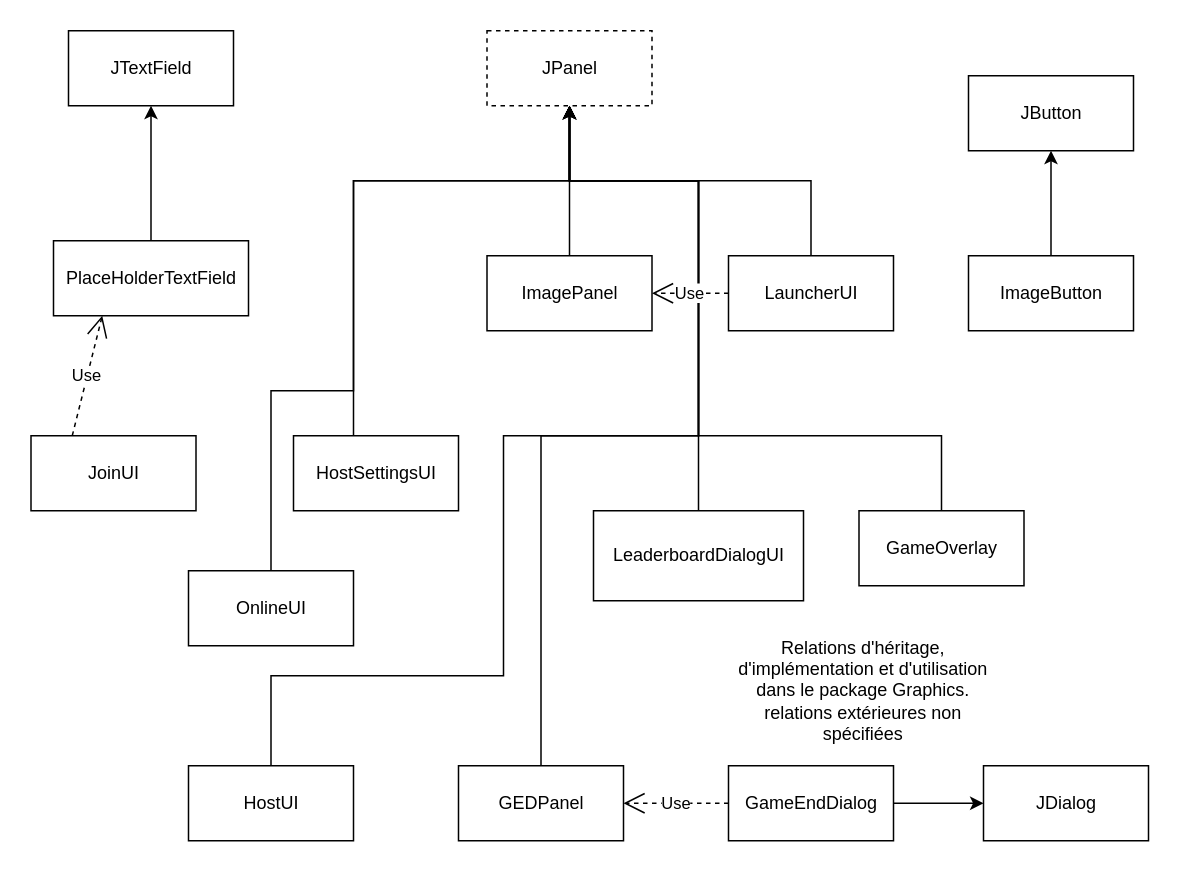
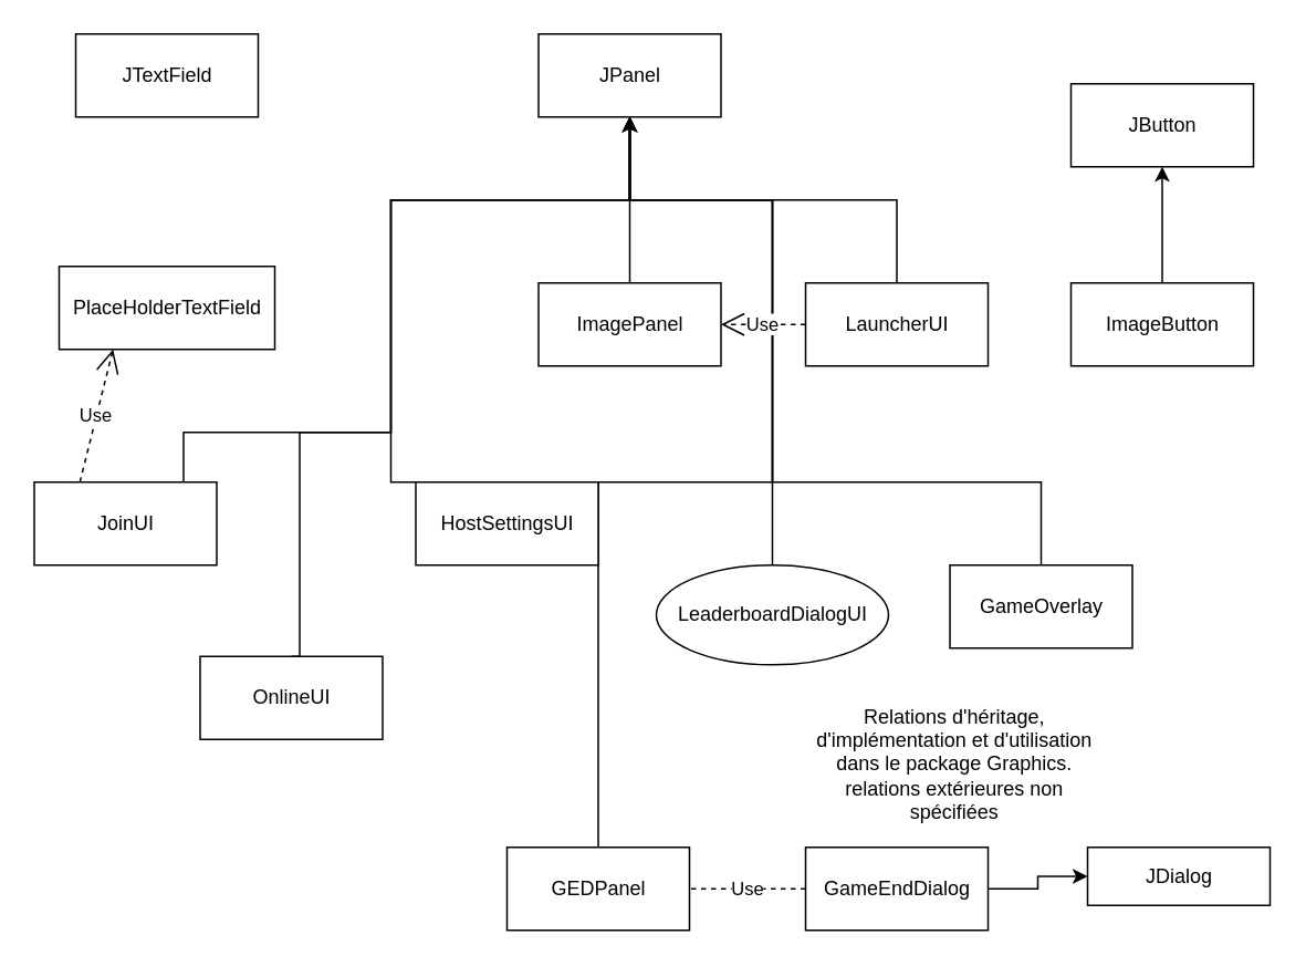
- <mxCell id="26" value="JPanel" style="html=1;dashed=1;" vertex="1" parent="1"><mxGeometry x="324" y="20" width="110" height="50" as="geometry" /></mxCell>
+ <mxCell id="26" value="JPanel" style="html=1;" vertex="1" parent="1"><mxGeometry x="324" y="20" width="110" height="50" as="geometry" /></mxCell>
- <mxCell id="24" style="edgeStyle=orthogonalEdgeStyle;rounded=0;orthogonalLoop=1;jettySize=auto;html=1;exitX=0.5;exitY=0;exitDx=0;exitDy=0;entryX=0.5;entryY=1;entryDx=0;entryDy=0;" edge="1" parent="1" source="25" target="28"><mxGeometry relative="1" as="geometry" /></mxCell>
+ <mxCell id="16" style="edgeStyle=orthogonalEdgeStyle;rounded=0;orthogonalLoop=1;jettySize=auto;html=1;exitX=0.5;exitY=0;exitDx=0;exitDy=0;entryX=0.5;entryY=1;entryDx=0;entryDy=0;" edge="1" parent="1" source="17" target="26"><mxGeometry relative="1" as="geometry"><Array as="points"><mxPoint x="110" y="290" /><mxPoint x="110" y="260" /><mxPoint x="235" y="260" /><mxPoint x="235" y="120" /><mxPoint x="379" y="120" /></Array></mxGeometry></mxCell>
- <mxCell id="9" value="HostSettingsUI" style="html=1;" vertex="1" parent="1"><mxGeometry x="195" y="290" width="110" height="50" as="geometry" /></mxCell>
+ <mxCell id="9" value="HostSettingsUI" style="html=1;" vertex="1" parent="1"><mxGeometry x="250" y="290" width="110" height="50" as="geometry" /></mxCell>
- <mxCell id="21" value="LeaderboardDialogUI" style="html=1;" vertex="1" parent="1"><mxGeometry x="395" y="340" width="140" height="60" as="geometry" /></mxCell>
+ <mxCell id="21" value="LeaderboardDialogUI" style="ellipse;html=1;" vertex="1" parent="1"><mxGeometry x="395" y="340" width="140" height="60" as="geometry" /></mxCell>
- <mxCell id="23" value="OnlineUI" style="html=1;" vertex="1" parent="1"><mxGeometry x="125" y="380" width="110" height="50" as="geometry" /></mxCell>
+ <mxCell id="23" value="OnlineUI" style="html=1;" vertex="1" parent="1"><mxGeometry x="120" y="395" width="110" height="50" as="geometry" /></mxCell>
- <mxCell id="10" style="edgeStyle=orthogonalEdgeStyle;rounded=0;orthogonalLoop=1;jettySize=auto;html=1;exitX=0.5;exitY=0;exitDx=0;exitDy=0;entryX=0.5;entryY=1;entryDx=0;entryDy=0;" edge="1" parent="1" source="11" target="26"><mxGeometry relative="1" as="geometry"><Array as="points"><mxPoint x="180" y="450" /><mxPoint x="335" y="450" /><mxPoint x="335" y="290" /><mxPoint x="465" y="290" /><mxPoint x="465" y="120" /><mxPoint x="379" y="120" /></Array></mxGeometry></mxCell>
- <mxCell id="11" value="HostUI" style="html=1;" vertex="1" parent="1"><mxGeometry x="125" y="510" width="110" height="50" as="geometry" /></mxCell>
- <mxCell id="32" value="Use" style="endArrow=open;endSize=12;dashed=1;html=1;exitX=0;exitY=0.5;exitDx=0;exitDy=0;entryX=1;entryY=0.5;entryDx=0;entryDy=0;" edge="1" parent="1" source="3" target="7"><mxGeometry width="160" relative="1" as="geometry"><mxPoint x="345" y="620" as="sourcePoint" /><mxPoint x="505" y="620" as="targetPoint" /></mxGeometry></mxCell>
+ <mxCell id="32" value="Use" style="endArrow=none;endSize=12;dashed=1;html=1;exitX=0;exitY=0.5;exitDx=0;exitDy=0;entryX=1;entryY=0.5;entryDx=0;entryDy=0;" edge="1" parent="1" source="3" target="7"><mxGeometry width="160" relative="1" as="geometry"><mxPoint x="345" y="620" as="sourcePoint" /><mxPoint x="505" y="620" as="targetPoint" /></mxGeometry></mxCell>
- <mxCell id="31" value="JDialog" style="html=1;" vertex="1" parent="1"><mxGeometry x="655" y="510" width="110" height="50" as="geometry" /></mxCell>
+ <mxCell id="31" value="JDialog" style="html=1;" vertex="1" parent="1"><mxGeometry x="655" y="510" width="110" height="35" as="geometry" /></mxCell>
